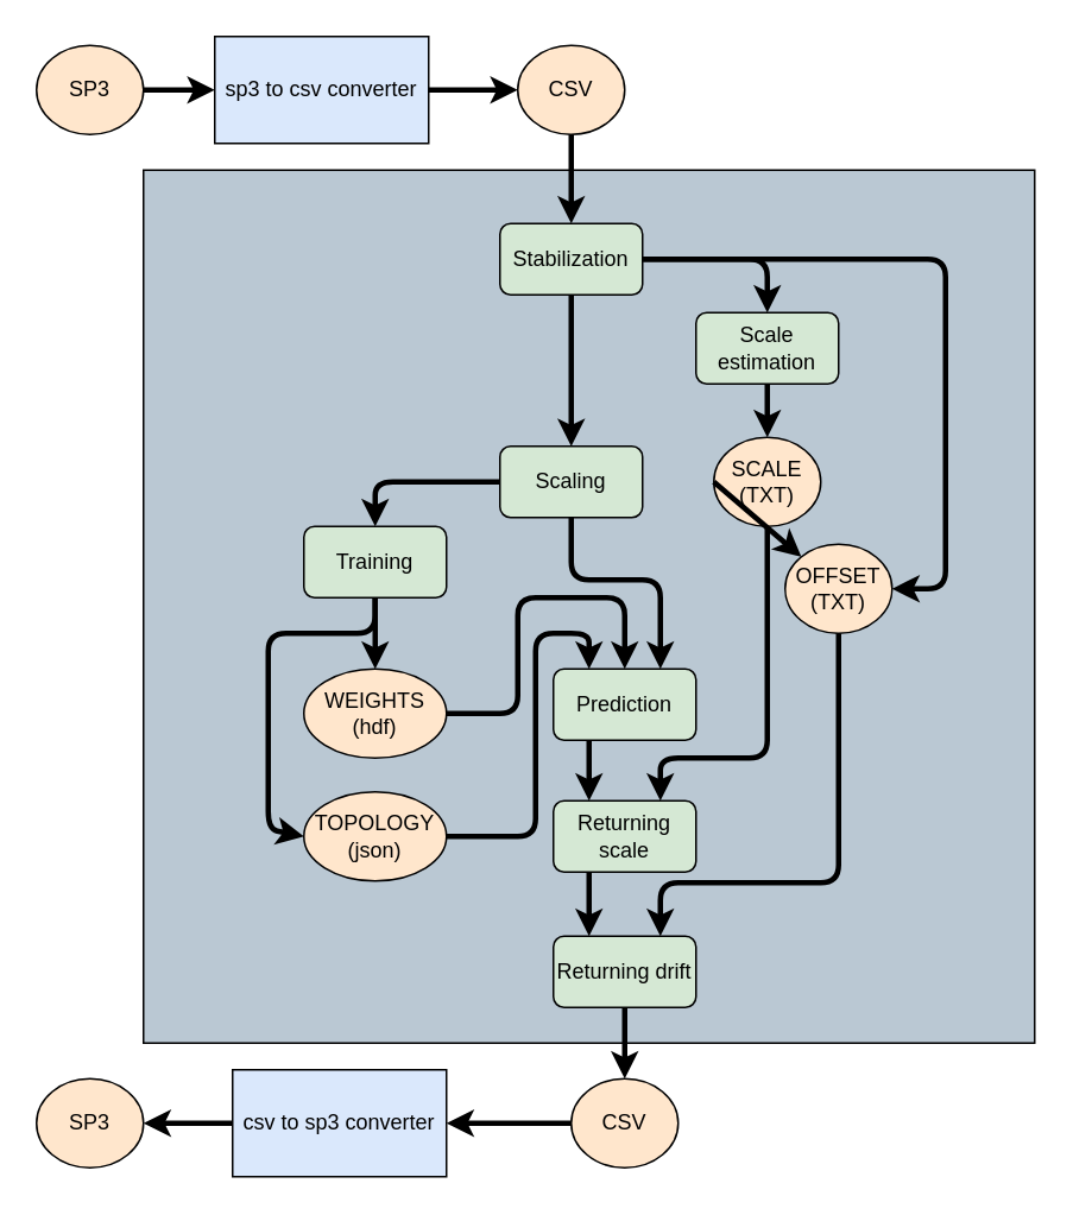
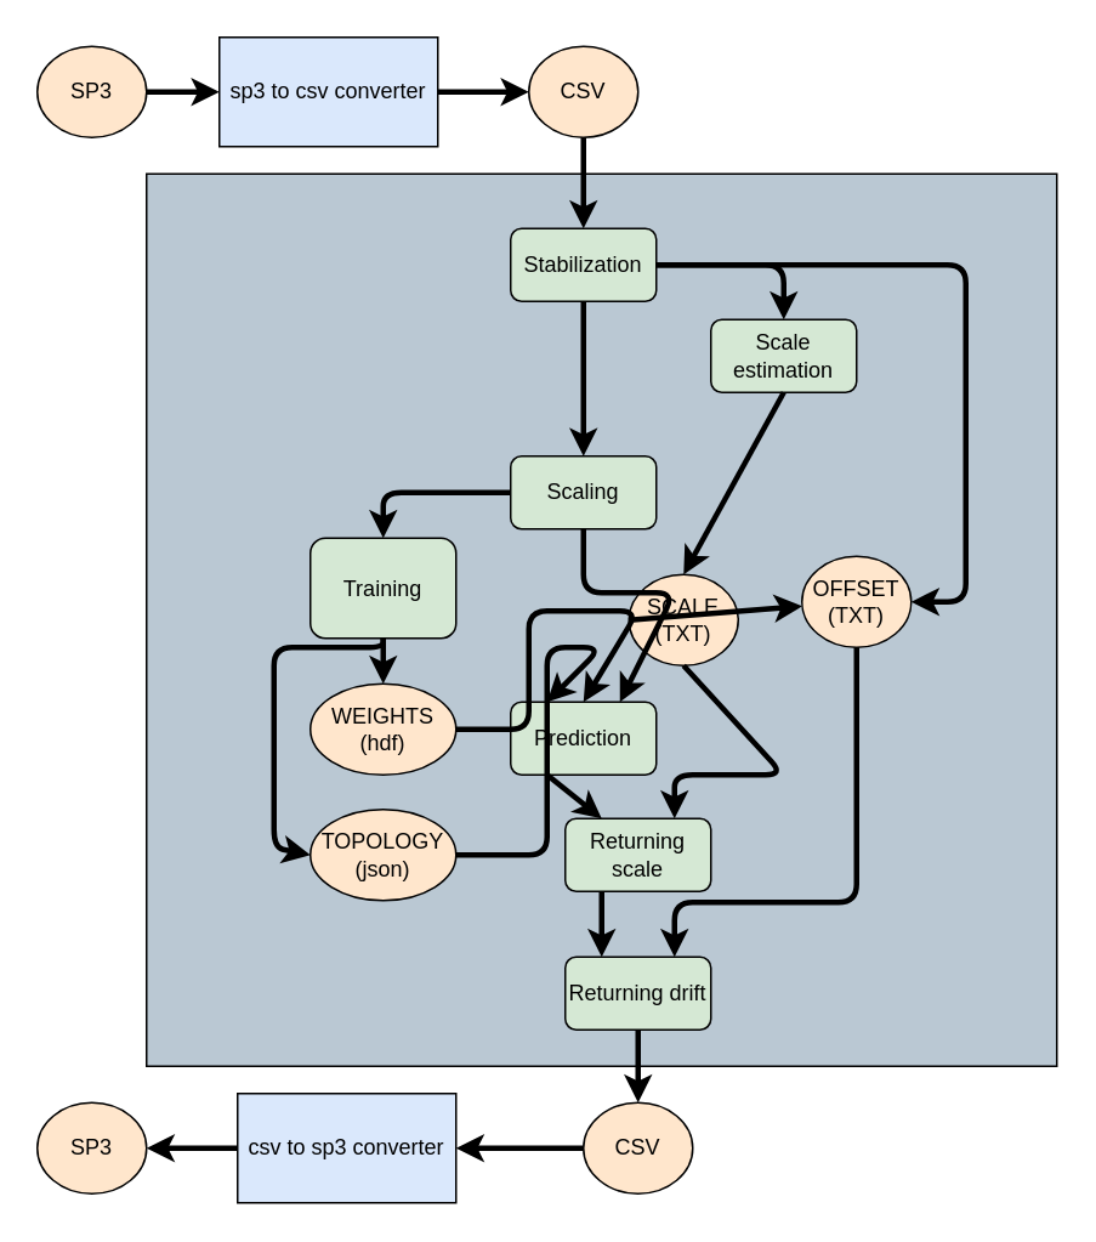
- <mxCell id="14" value="SCALE (TXT)" style="ellipse;whiteSpace=wrap;html=1;fillColor=#ffe6cc;strokeColor=#000000;" parent="1" vertex="1"><mxGeometry x="400" y="245" width="60" height="50" as="geometry" /></mxCell>
+ <mxCell id="14" value="SCALE (TXT)" style="ellipse;whiteSpace=wrap;html=1;fillColor=#ffe6cc;strokeColor=#000000;" parent="1" vertex="1"><mxGeometry x="345" y="315" width="60" height="50" as="geometry" /></mxCell>
- <mxCell id="17" value="Training" style="rounded=1;whiteSpace=wrap;html=1;strokeColor=#000000;fillColor=#d5e8d4;" parent="1" vertex="1"><mxGeometry x="170" y="295" width="80" height="40" as="geometry" /></mxCell>
+ <mxCell id="17" value="Training" style="rounded=1;whiteSpace=wrap;html=1;strokeColor=#000000;fillColor=#d5e8d4;" parent="1" vertex="1"><mxGeometry x="170" y="295" width="80" height="55" as="geometry" /></mxCell>
- <mxCell id="23" value="Prediction" style="rounded=1;whiteSpace=wrap;html=1;strokeColor=#000000;fillColor=#d5e8d4;" parent="1" vertex="1"><mxGeometry x="310" y="375" width="80" height="40" as="geometry" /></mxCell>
+ <mxCell id="23" value="Prediction" style="rounded=1;whiteSpace=wrap;html=1;strokeColor=#000000;fillColor=#d5e8d4;" parent="1" vertex="1"><mxGeometry x="280" y="385" width="80" height="40" as="geometry" /></mxCell>
